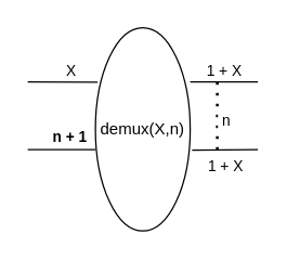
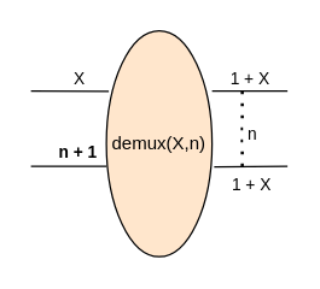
- <mxCell id="2" value="demux(X,n)" style="ellipse;whiteSpace=wrap;html=1;" vertex="1" parent="1"><mxGeometry x="70" y="20" width="70" height="150" as="geometry" /></mxCell>
+ <mxCell id="2" value="demux(X,n)" style="ellipse;whiteSpace=wrap;html=1;fillColor=#ffe6cc;" vertex="1" parent="1"><mxGeometry x="70" y="20" width="70" height="150" as="geometry" /></mxCell>
